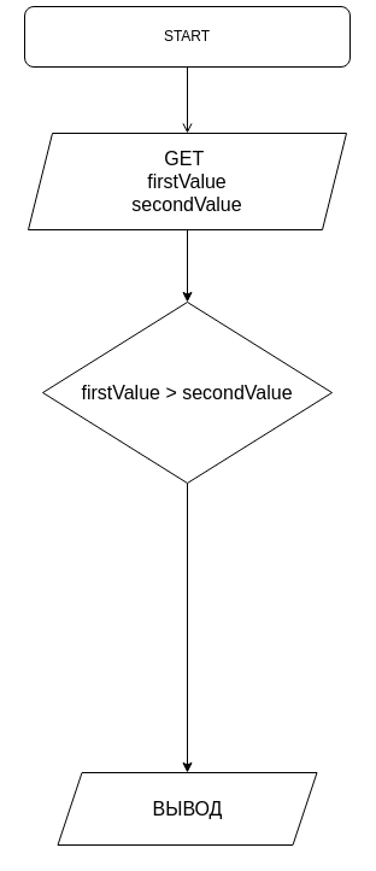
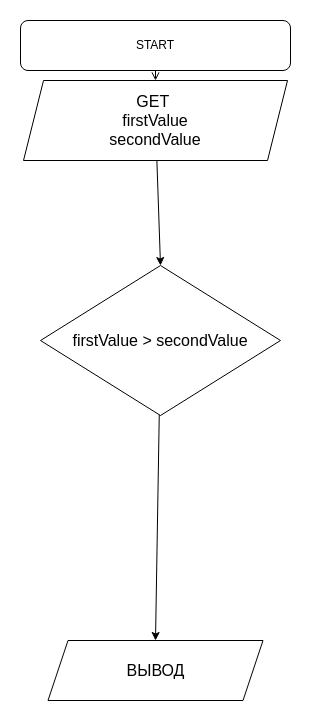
- <mxCell id="3" value="START" style="rounded=1;whiteSpace=wrap;html=1;" vertex="1" parent="1"><mxGeometry x="20" y="5" width="270" height="50" as="geometry" /></mxCell>
+ <mxCell id="3" value="START" style="rounded=1;whiteSpace=wrap;html=1;" vertex="1" parent="1"><mxGeometry x="20" y="20" width="270" height="50" as="geometry" /></mxCell>
- <mxCell id="5" value="&lt;div style=&quot;font-size: 16px&quot;&gt;&lt;font style=&quot;font-size: 16px&quot;&gt;GET&amp;nbsp;&lt;/font&gt;&lt;/div&gt;&lt;div style=&quot;font-size: 16px&quot;&gt;&lt;font style=&quot;font-size: 16px&quot;&gt;firstValue&lt;/font&gt;&lt;/div&gt;&lt;div style=&quot;font-size: 16px&quot;&gt;&lt;font style=&quot;font-size: 16px&quot;&gt;secondValue&lt;/font&gt;&lt;/div&gt;" style="shape=parallelogram;perimeter=parallelogramPerimeter;whiteSpace=wrap;html=1;fixedSize=1;" vertex="1" parent="1"><mxGeometry x="23" y="110" width="264" height="80" as="geometry" /></mxCell>
+ <mxCell id="5" value="&lt;div style=&quot;font-size: 16px&quot;&gt;&lt;font style=&quot;font-size: 16px&quot;&gt;GET&amp;nbsp;&lt;/font&gt;&lt;/div&gt;&lt;div style=&quot;font-size: 16px&quot;&gt;&lt;font style=&quot;font-size: 16px&quot;&gt;firstValue&lt;/font&gt;&lt;/div&gt;&lt;div style=&quot;font-size: 16px&quot;&gt;&lt;font style=&quot;font-size: 16px&quot;&gt;secondValue&lt;/font&gt;&lt;/div&gt;" style="shape=parallelogram;perimeter=parallelogramPerimeter;whiteSpace=wrap;html=1;fixedSize=1;" vertex="1" parent="1"><mxGeometry x="23" y="80" width="264" height="80" as="geometry" /></mxCell>
- <mxCell id="7" value="firstValue &amp;gt; secondValue" style="rhombus;whiteSpace=wrap;html=1;fontSize=16;" vertex="1" parent="1"><mxGeometry x="35" y="250" width="240" height="150" as="geometry" /></mxCell>
+ <mxCell id="7" value="firstValue &amp;gt; secondValue" style="rhombus;whiteSpace=wrap;html=1;fontSize=16;" vertex="1" parent="1"><mxGeometry x="40" y="265" width="240" height="150" as="geometry" /></mxCell>
